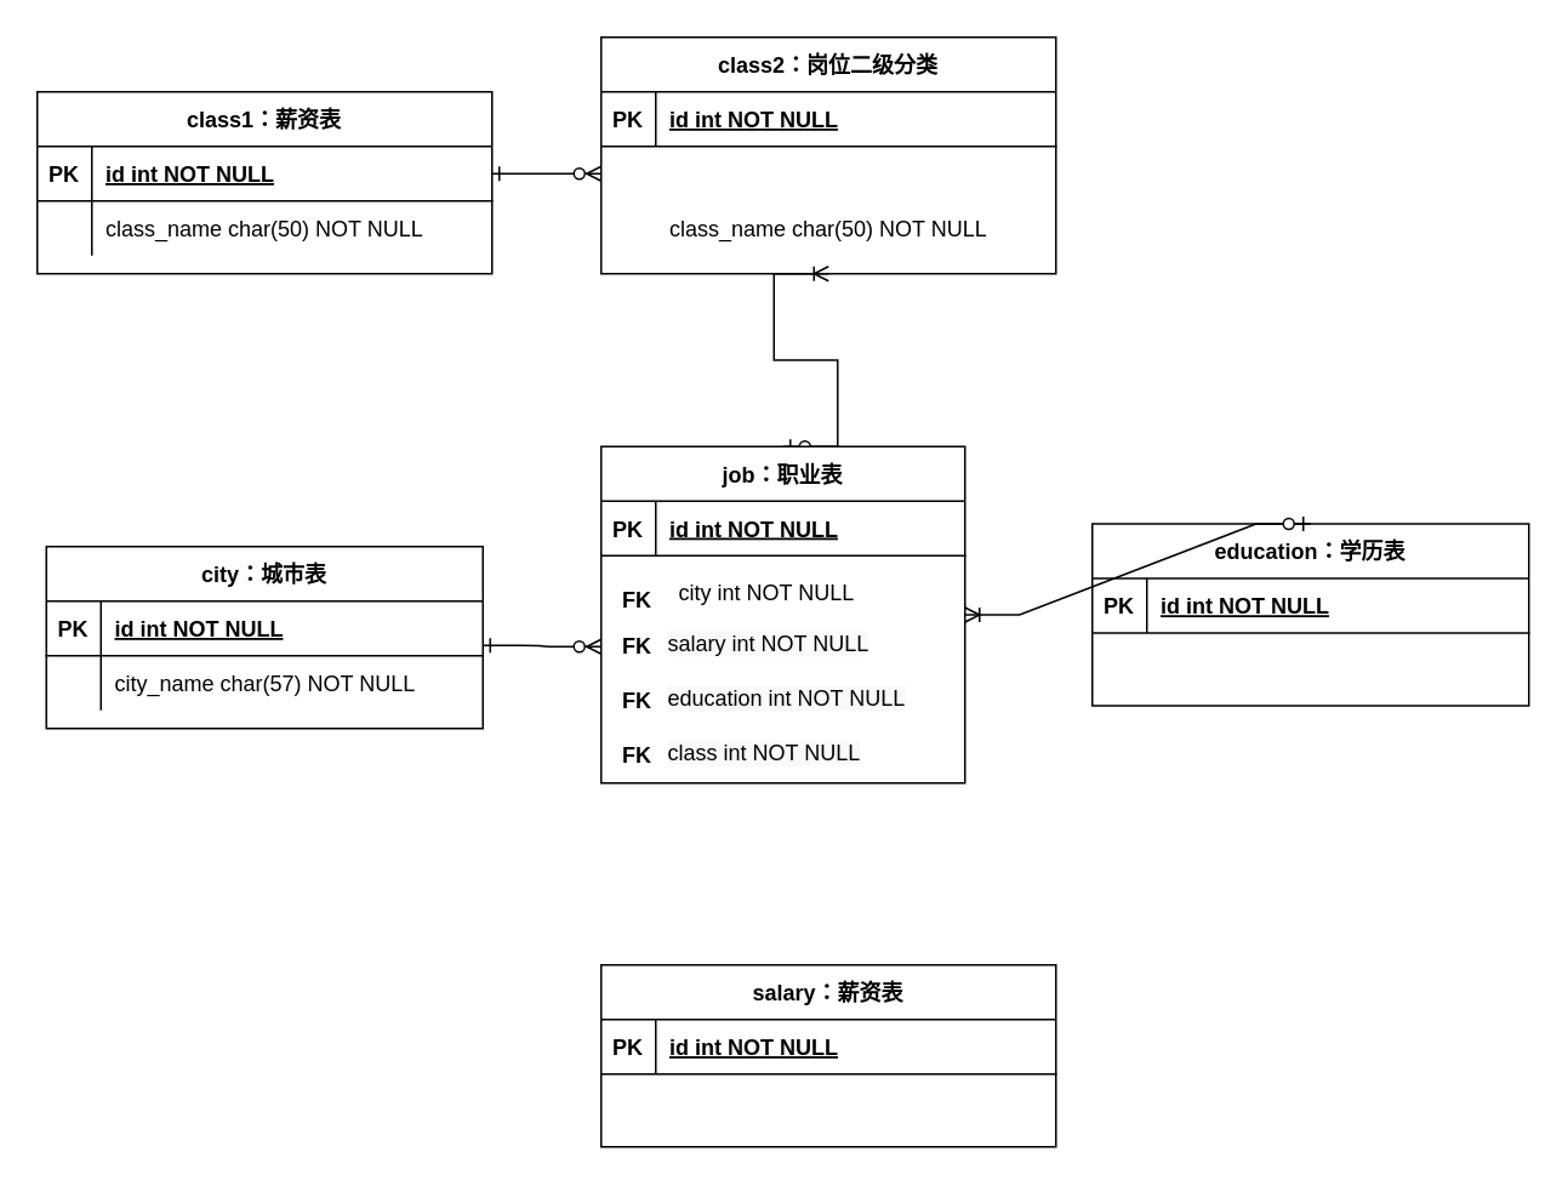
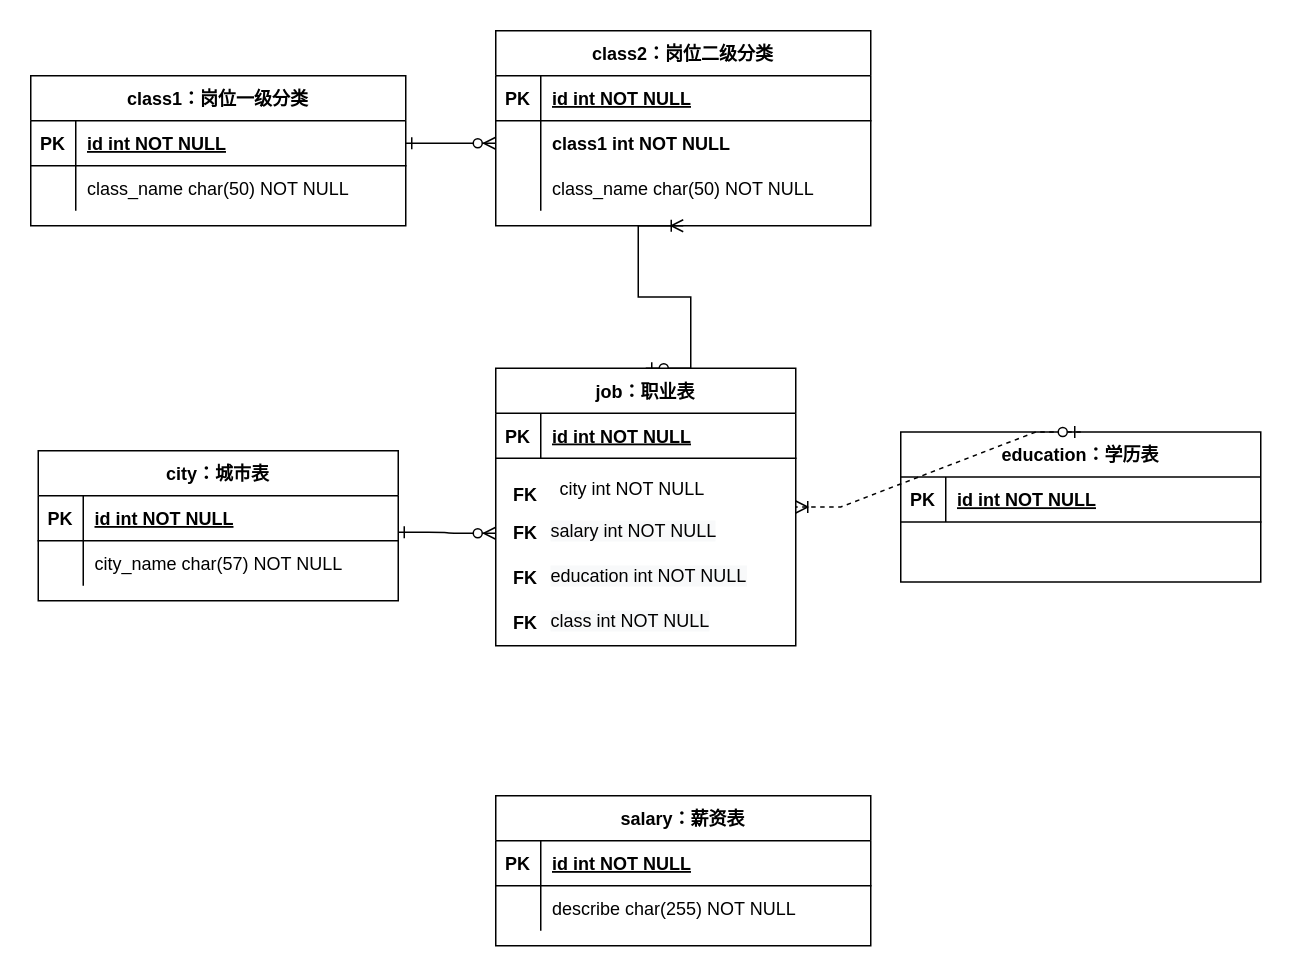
- <mxCell id="3" value="class1：薪资表" style="shape=table;startSize=30;container=1;collapsible=1;childLayout=tableLayout;fixedRows=1;rowLines=0;fontStyle=1;align=center;resizeLast=1;" parent="1" vertex="1"><mxGeometry x="20" y="50" width="250" height="100" as="geometry" /></mxCell>
+ <mxCell id="3" value="class1：岗位一级分类" style="shape=table;startSize=30;container=1;collapsible=1;childLayout=tableLayout;fixedRows=1;rowLines=0;fontStyle=1;align=center;resizeLast=1;" parent="1" vertex="1"><mxGeometry x="20" y="50" width="250" height="100" as="geometry" /></mxCell>
+ <mxCell id="16" value="class1 int NOT NULL" style="shape=partialRectangle;overflow=hidden;connectable=0;fillColor=none;top=0;left=0;bottom=0;right=0;align=left;spacingLeft=6;fontStyle=1" parent="15" vertex="1"><mxGeometry x="30" width="220" height="30" as="geometry" /></mxCell>
- <mxCell id="53" value="" style="edgeStyle=entityRelationEdgeStyle;fontSize=12;html=1;endArrow=ERoneToMany;startArrow=ERzeroToOne;exitX=0.5;exitY=0;exitDx=0;exitDy=0;entryX=1;entryY=0.5;entryDx=0;entryDy=0;rounded=0;" edge="1" parent="1" source="47" target="43"><mxGeometry width="100" height="100" relative="1" as="geometry"><mxPoint x="370" y="410" as="sourcePoint" /><mxPoint x="470" y="310" as="targetPoint" /></mxGeometry></mxCell>
+ <mxCell id="53" value="" style="edgeStyle=entityRelationEdgeStyle;fontSize=12;html=1;endArrow=ERoneToMany;startArrow=ERzeroToOne;exitX=0.5;exitY=0;exitDx=0;exitDy=0;entryX=1;entryY=0.5;entryDx=0;entryDy=0;rounded=0;dashed=1;" edge="1" parent="1" source="47" target="43"><mxGeometry width="100" height="100" relative="1" as="geometry"><mxPoint x="370" y="410" as="sourcePoint" /><mxPoint x="470" y="310" as="targetPoint" /></mxGeometry></mxCell>
+ <mxCell id="27" value="describe char(255) NOT NULL" style="shape=partialRectangle;connectable=0;fillColor=none;top=0;left=0;bottom=0;right=0;align=left;spacingLeft=6;overflow=hidden;" vertex="1" parent="25"><mxGeometry x="30" width="220" height="30" as="geometry" /></mxCell>
